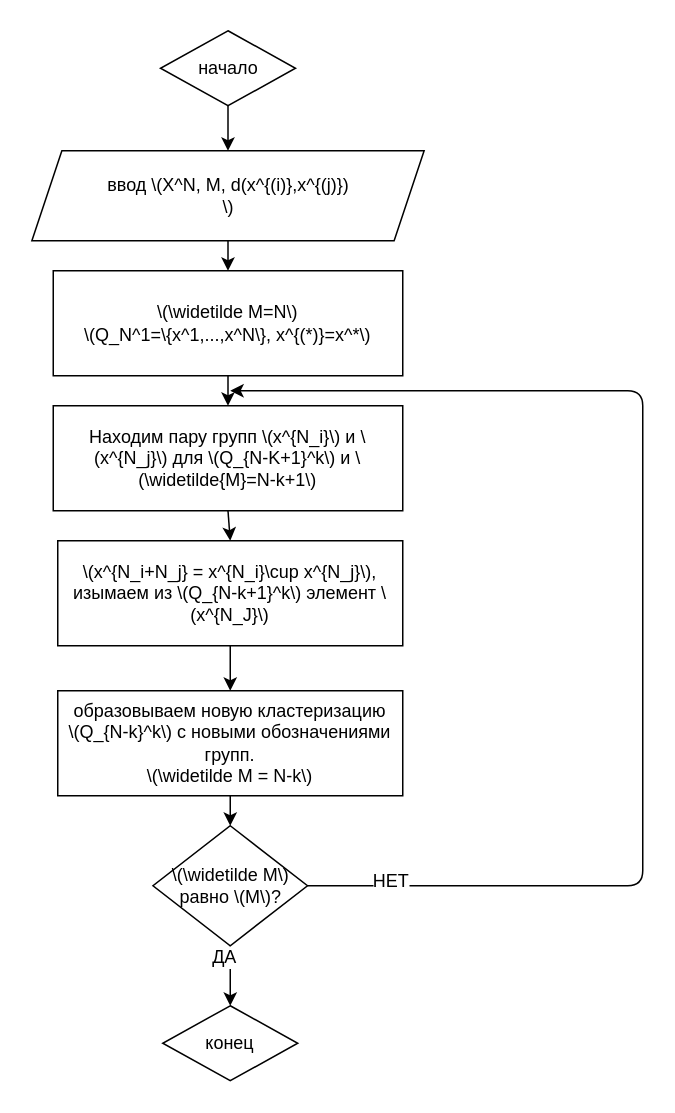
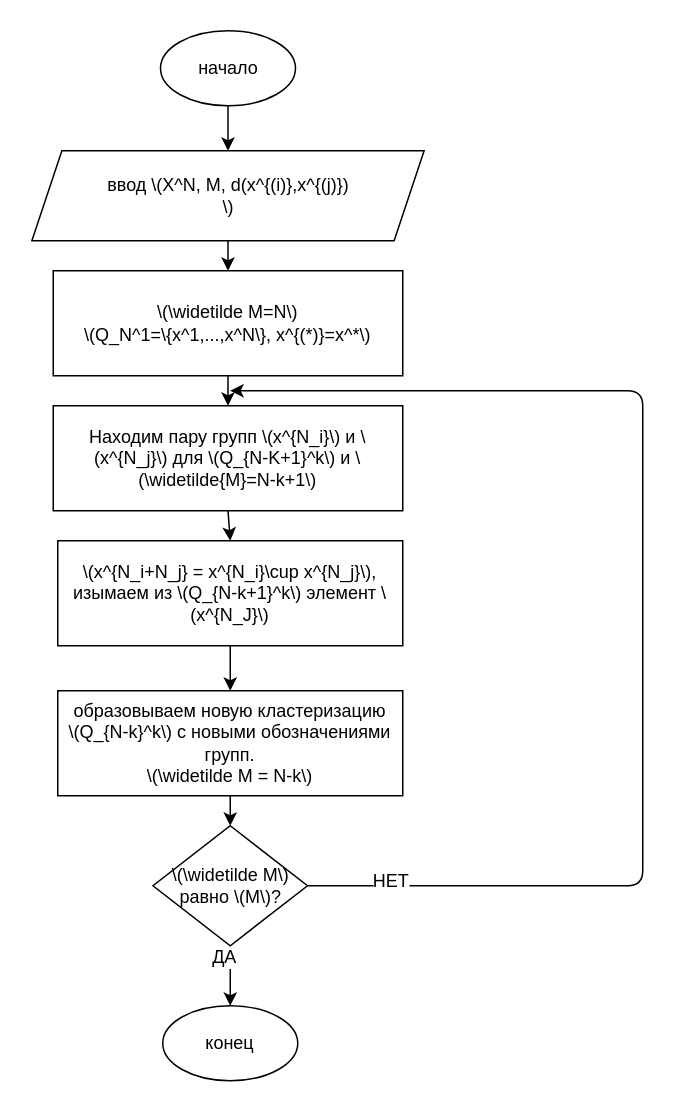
- <mxCell id="3" value="начало" style="rhombus;whiteSpace=wrap;html=1;" parent="1" vertex="1"><mxGeometry x="106.5" y="20" width="90" height="50" as="geometry" /></mxCell>
+ <mxCell id="3" value="начало" style="ellipse;whiteSpace=wrap;html=1;" parent="1" vertex="1"><mxGeometry x="106.5" y="20" width="90" height="50" as="geometry" /></mxCell>
- <mxCell id="12" value="конец" style="rhombus;whiteSpace=wrap;html=1;" parent="1" vertex="1"><mxGeometry x="108" y="670" width="90" height="50" as="geometry" /></mxCell>
+ <mxCell id="12" value="конец" style="ellipse;whiteSpace=wrap;html=1;" parent="1" vertex="1"><mxGeometry x="108" y="670" width="90" height="50" as="geometry" /></mxCell>
